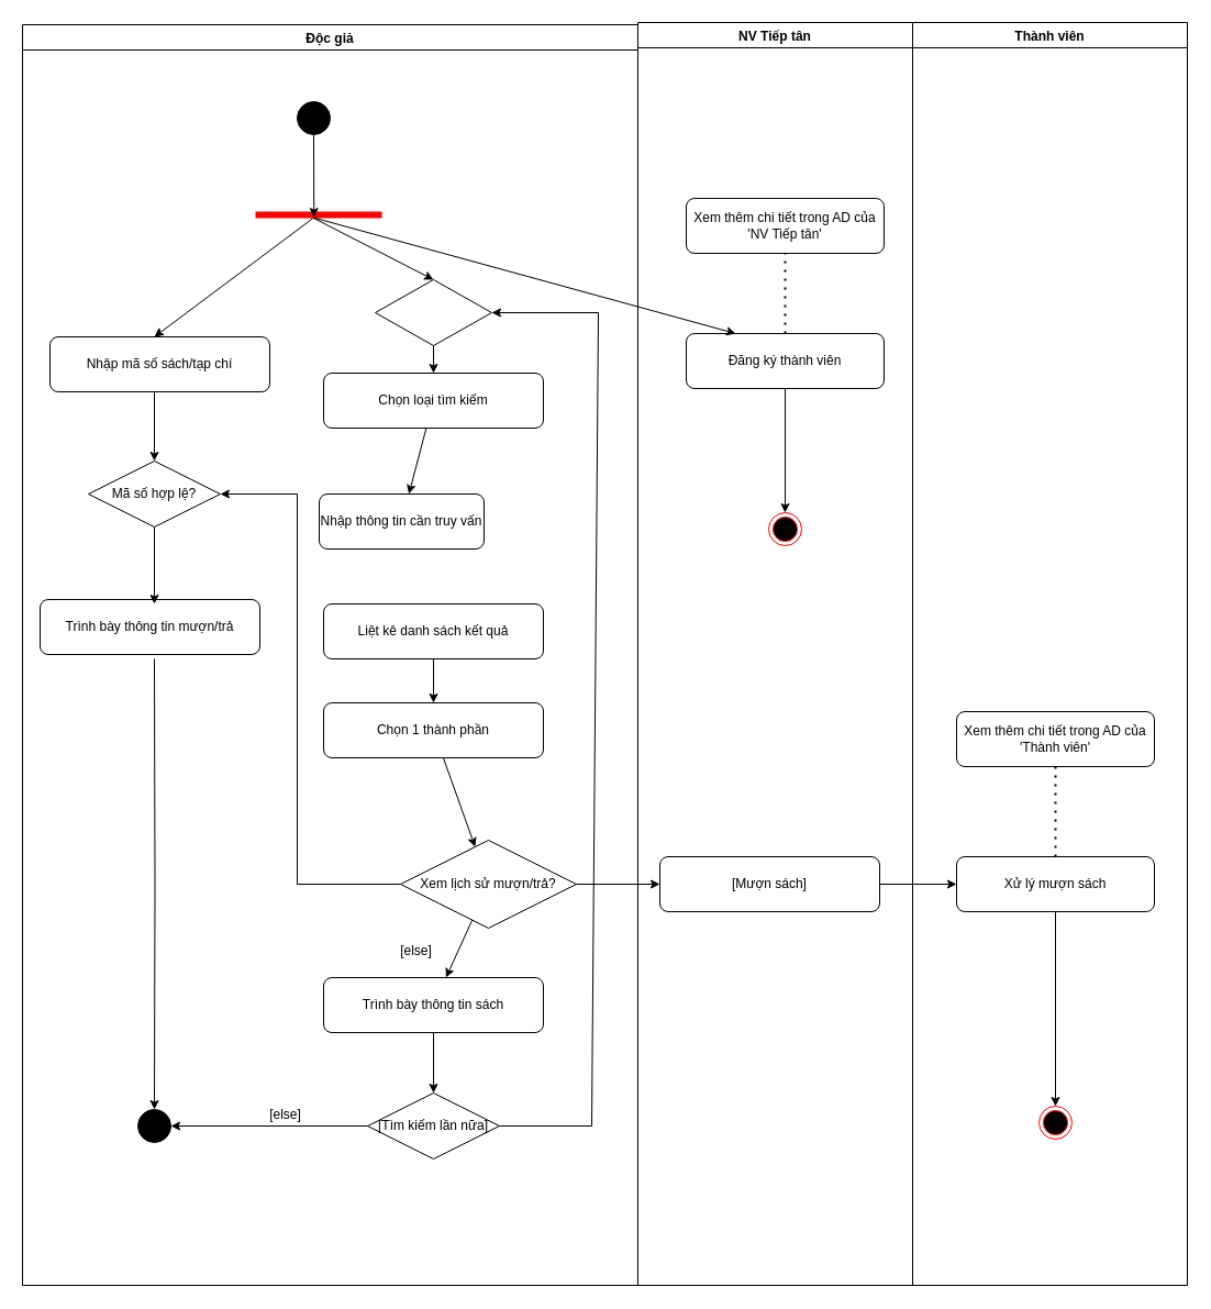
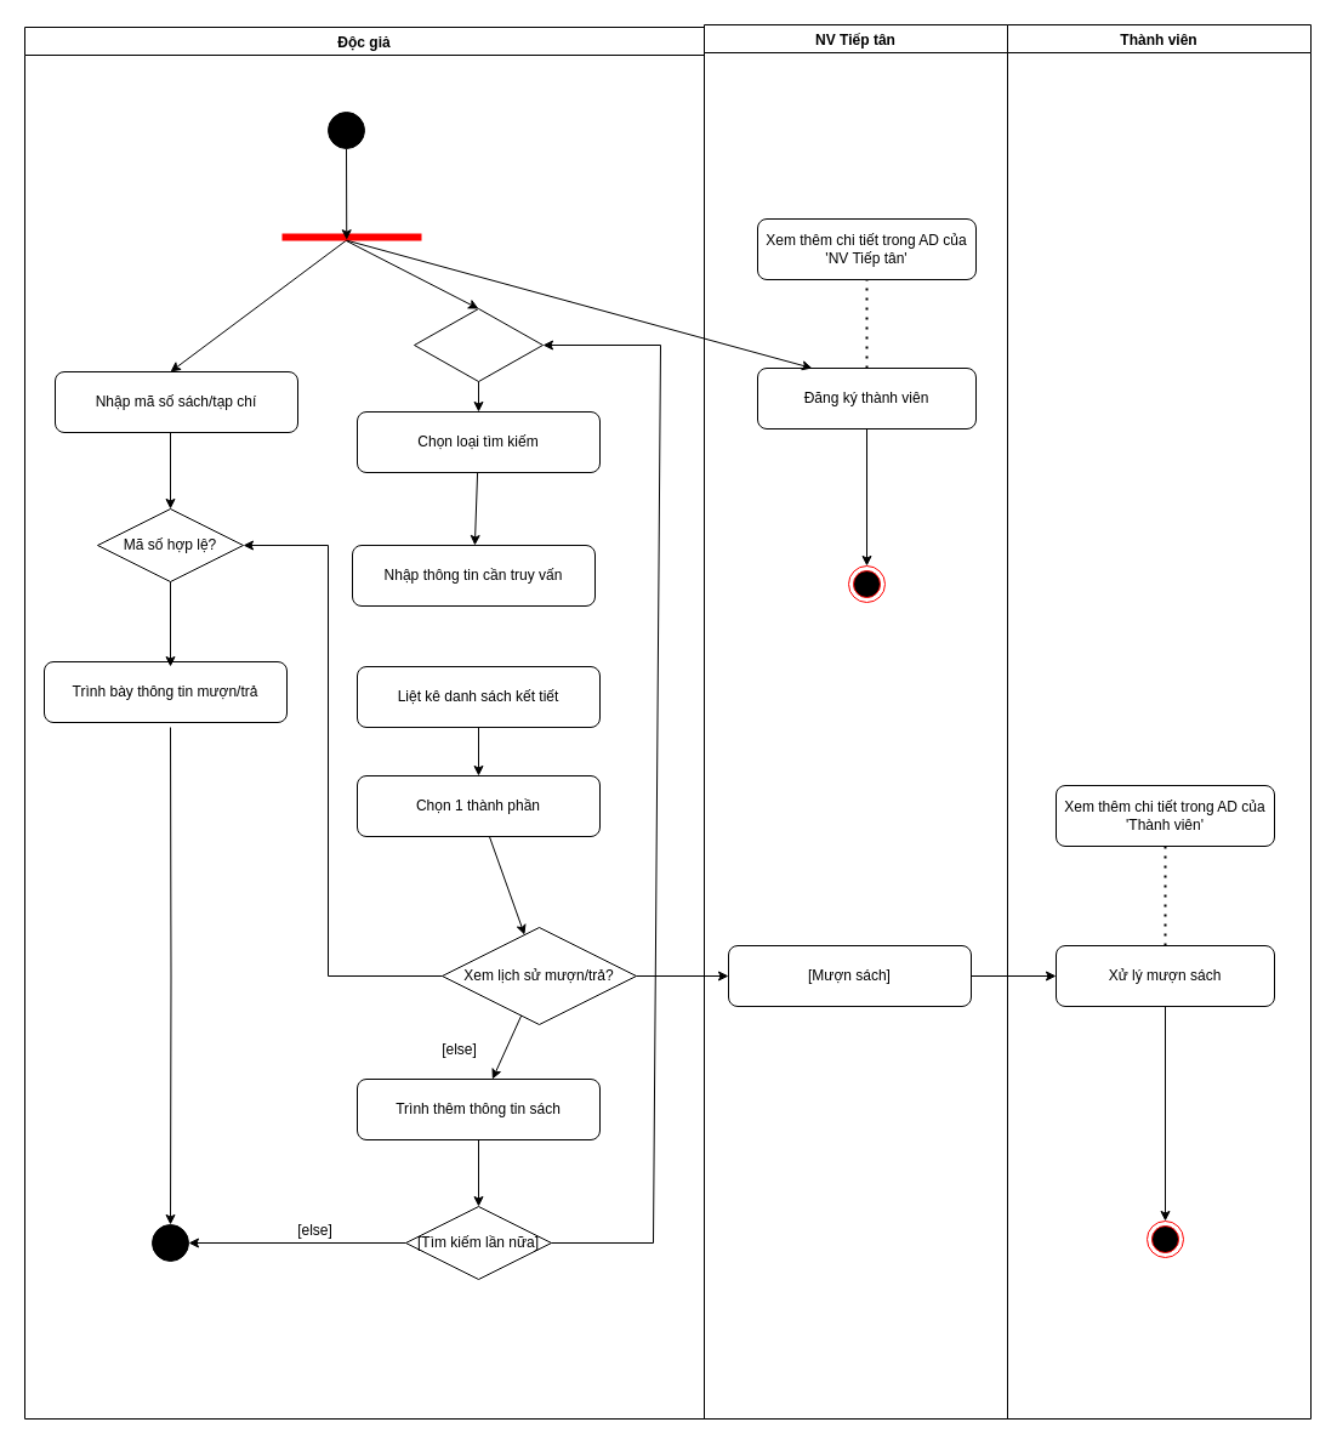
- <mxCell id="9" value="Nhập thông tin cần truy vấn" style="rounded=1;whiteSpace=wrap;html=1;" parent="2" vertex="1"><mxGeometry x="270" y="427" width="150" height="50" as="geometry" /></mxCell>
+ <mxCell id="9" value="Nhập thông tin cần truy vấn" style="rounded=1;whiteSpace=wrap;html=1;" parent="2" vertex="1"><mxGeometry x="270" y="427" width="200" height="50" as="geometry" /></mxCell>
- <mxCell id="10" value="Liệt kê danh sách kết quả" style="rounded=1;whiteSpace=wrap;html=1;" parent="2" vertex="1"><mxGeometry x="274" y="527" width="200" height="50" as="geometry" /></mxCell>
+ <mxCell id="10" value="Liệt kê danh sách kết tiết" style="rounded=1;whiteSpace=wrap;html=1;" parent="2" vertex="1"><mxGeometry x="274" y="527" width="200" height="50" as="geometry" /></mxCell>
- <mxCell id="14" value="Trình bày thông tin sách" style="rounded=1;whiteSpace=wrap;html=1;" parent="2" vertex="1"><mxGeometry x="274" y="867" width="200" height="50" as="geometry" /></mxCell>
+ <mxCell id="14" value="Trình thêm thông tin sách" style="rounded=1;whiteSpace=wrap;html=1;" parent="2" vertex="1"><mxGeometry x="274" y="867" width="200" height="50" as="geometry" /></mxCell>
